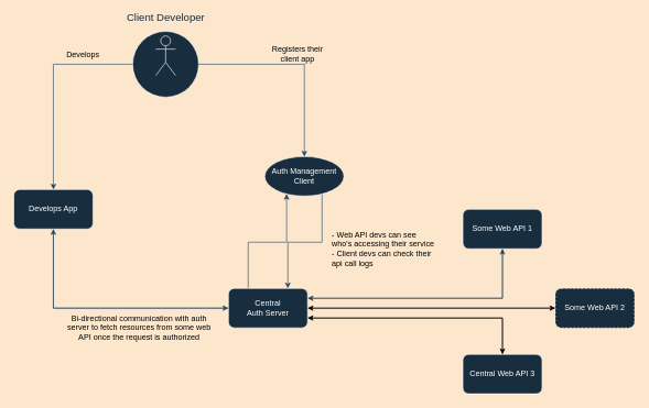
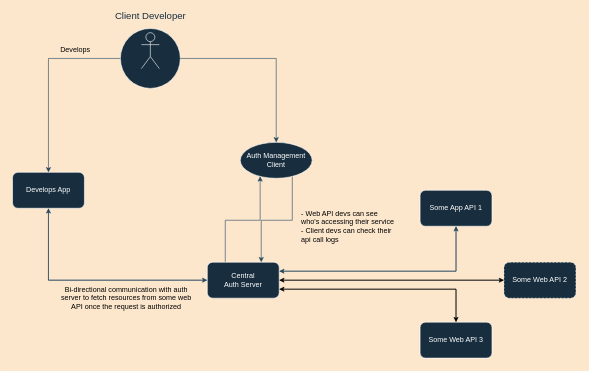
- <mxCell id="19" value="&lt;div&gt;Registers their client app&lt;/div&gt;" style="text;html=1;strokeColor=none;fillColor=none;align=center;verticalAlign=middle;whiteSpace=wrap;rounded=0;" vertex="1" parent="1"><mxGeometry x="410" y="40" width="80" height="30" as="geometry" /></mxCell>
- <mxCell id="5" value="Some Web API 1" style="rounded=1;whiteSpace=wrap;html=1;fillColor=#182E3E;strokeColor=#FFFFFF;fontColor=#FFFFFF;" parent="1" vertex="1"><mxGeometry x="700" y="290" width="120" height="60" as="geometry" /></mxCell>
+ <mxCell id="5" value="Some App API 1" style="rounded=1;whiteSpace=wrap;html=1;fillColor=#182E3E;strokeColor=#FFFFFF;fontColor=#FFFFFF;" parent="1" vertex="1"><mxGeometry x="700" y="290" width="120" height="60" as="geometry" /></mxCell>
- <mxCell id="26" value="Central Web API 3" style="rounded=1;whiteSpace=wrap;html=1;fillColor=#182E3E;strokeColor=#FFFFFF;fontColor=#FFFFFF;" vertex="1" parent="1"><mxGeometry x="700" y="510" width="120" height="60" as="geometry" /></mxCell>
+ <mxCell id="26" value="Some Web API 3" style="rounded=1;whiteSpace=wrap;html=1;fillColor=#182E3E;strokeColor=#FFFFFF;fontColor=#FFFFFF;" vertex="1" parent="1"><mxGeometry x="700" y="510" width="120" height="60" as="geometry" /></mxCell>
